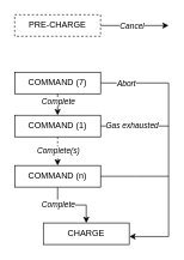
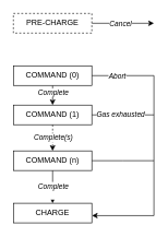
- <mxCell id="8" value="COMMAND (7)" style="rounded=0;whiteSpace=wrap;html=1;" parent="1" vertex="1"><mxGeometry x="20" y="100" width="120" height="30" as="geometry" /></mxCell>
+ <mxCell id="8" value="COMMAND (0)" style="rounded=0;whiteSpace=wrap;html=1;" parent="1" vertex="1"><mxGeometry x="20" y="100" width="120" height="30" as="geometry" /></mxCell>
- <mxCell id="16" value="CHARGE" style="rounded=0;whiteSpace=wrap;html=1;" parent="1" vertex="1"><mxGeometry x="60" y="310" width="120" height="30" as="geometry" /></mxCell>
+ <mxCell id="16" value="CHARGE" style="rounded=0;whiteSpace=wrap;html=1;" parent="1" vertex="1"><mxGeometry x="20" y="310" width="120" height="30" as="geometry" /></mxCell>
